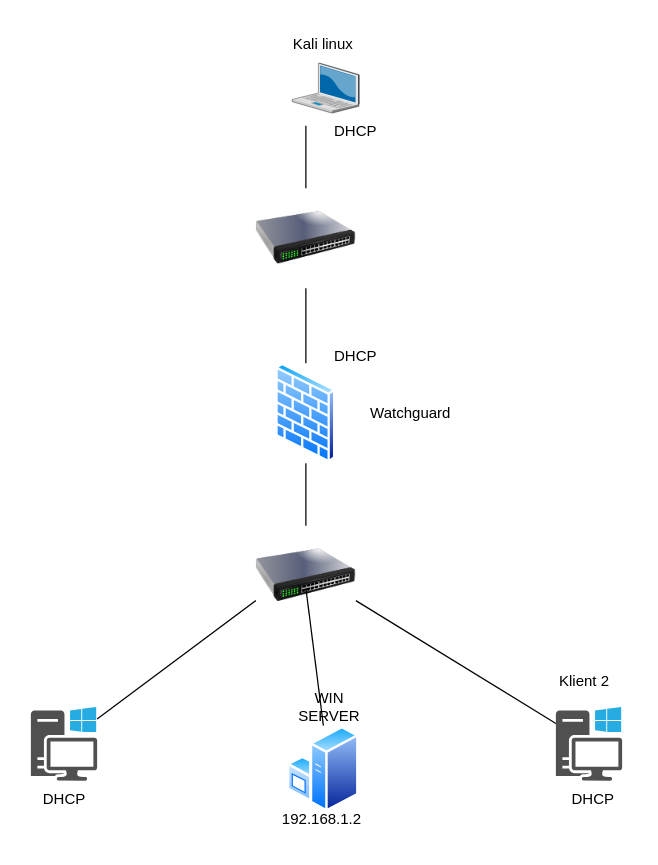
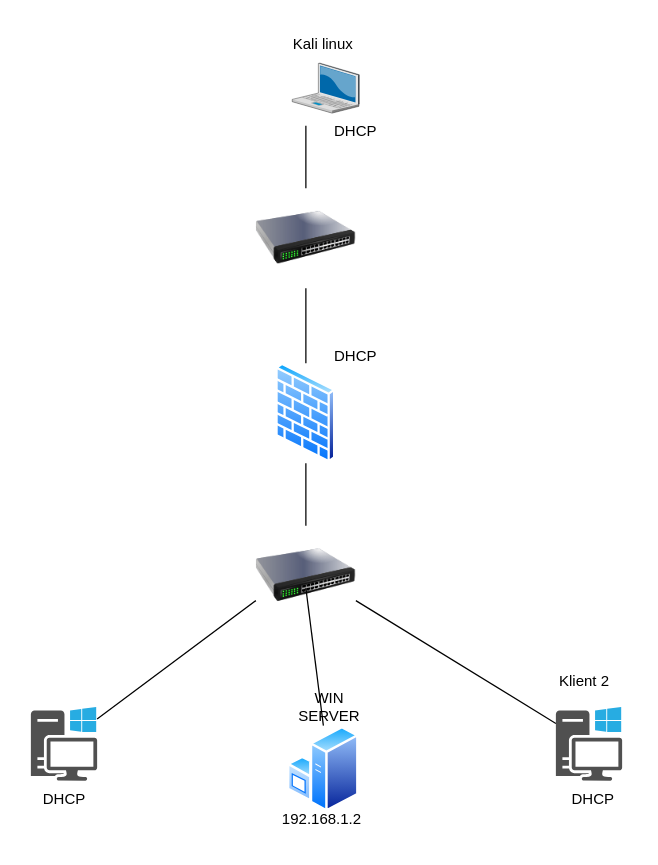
- <mxCell id="22" value="Watchguard" style="text;html=1;strokeColor=none;fillColor=none;align=center;verticalAlign=middle;whiteSpace=wrap;rounded=0;" parent="1" vertex="1"><mxGeometry x="298" y="315" width="60" height="30" as="geometry" /></mxCell>
